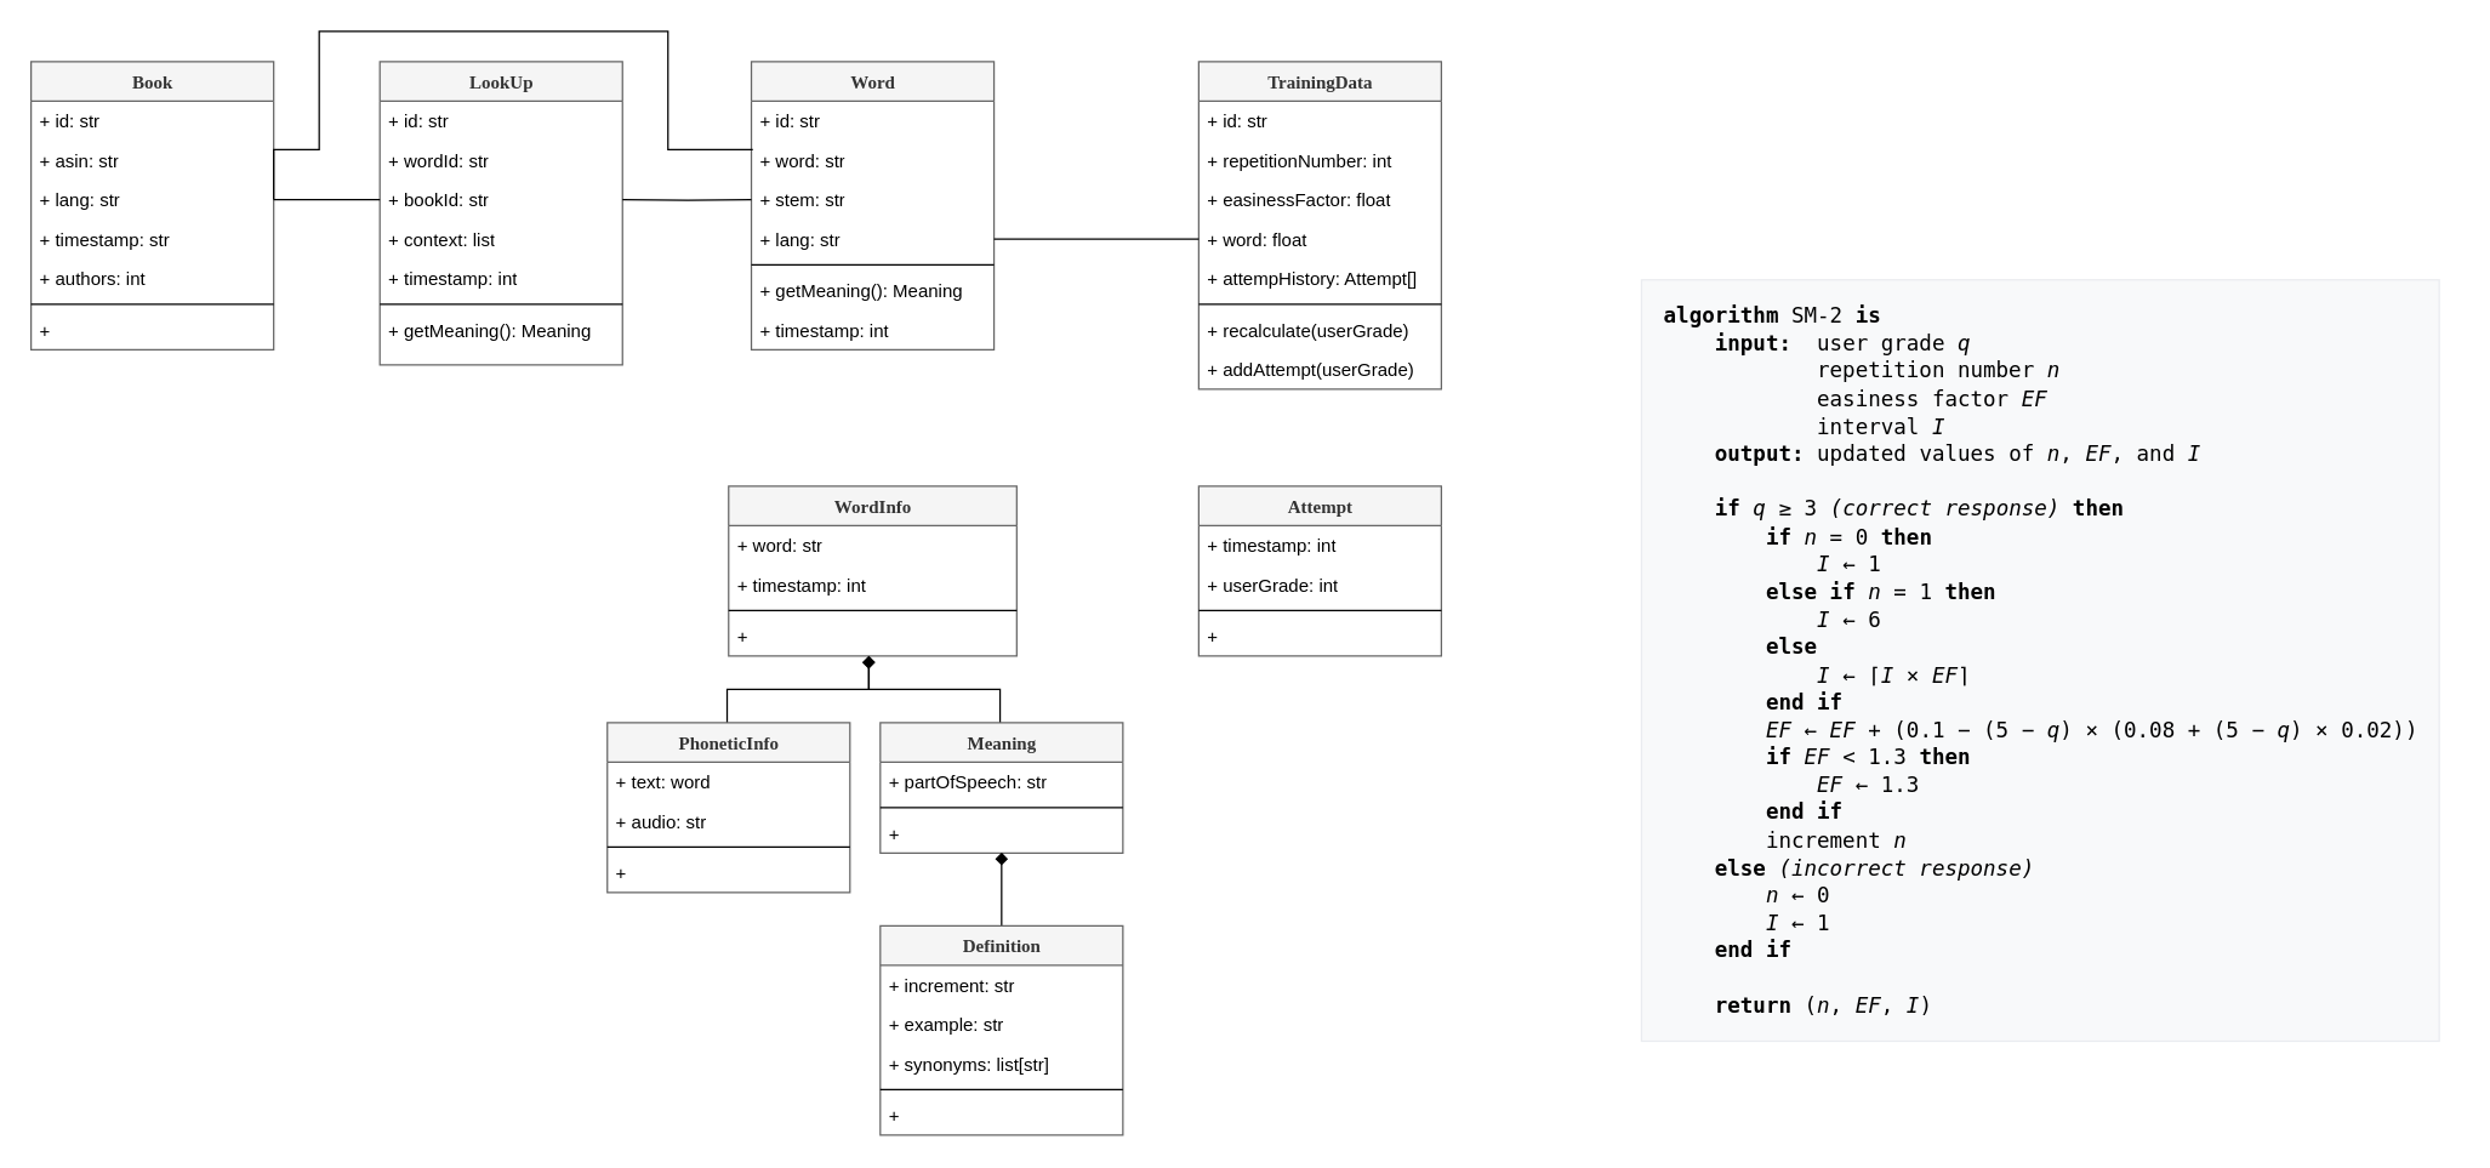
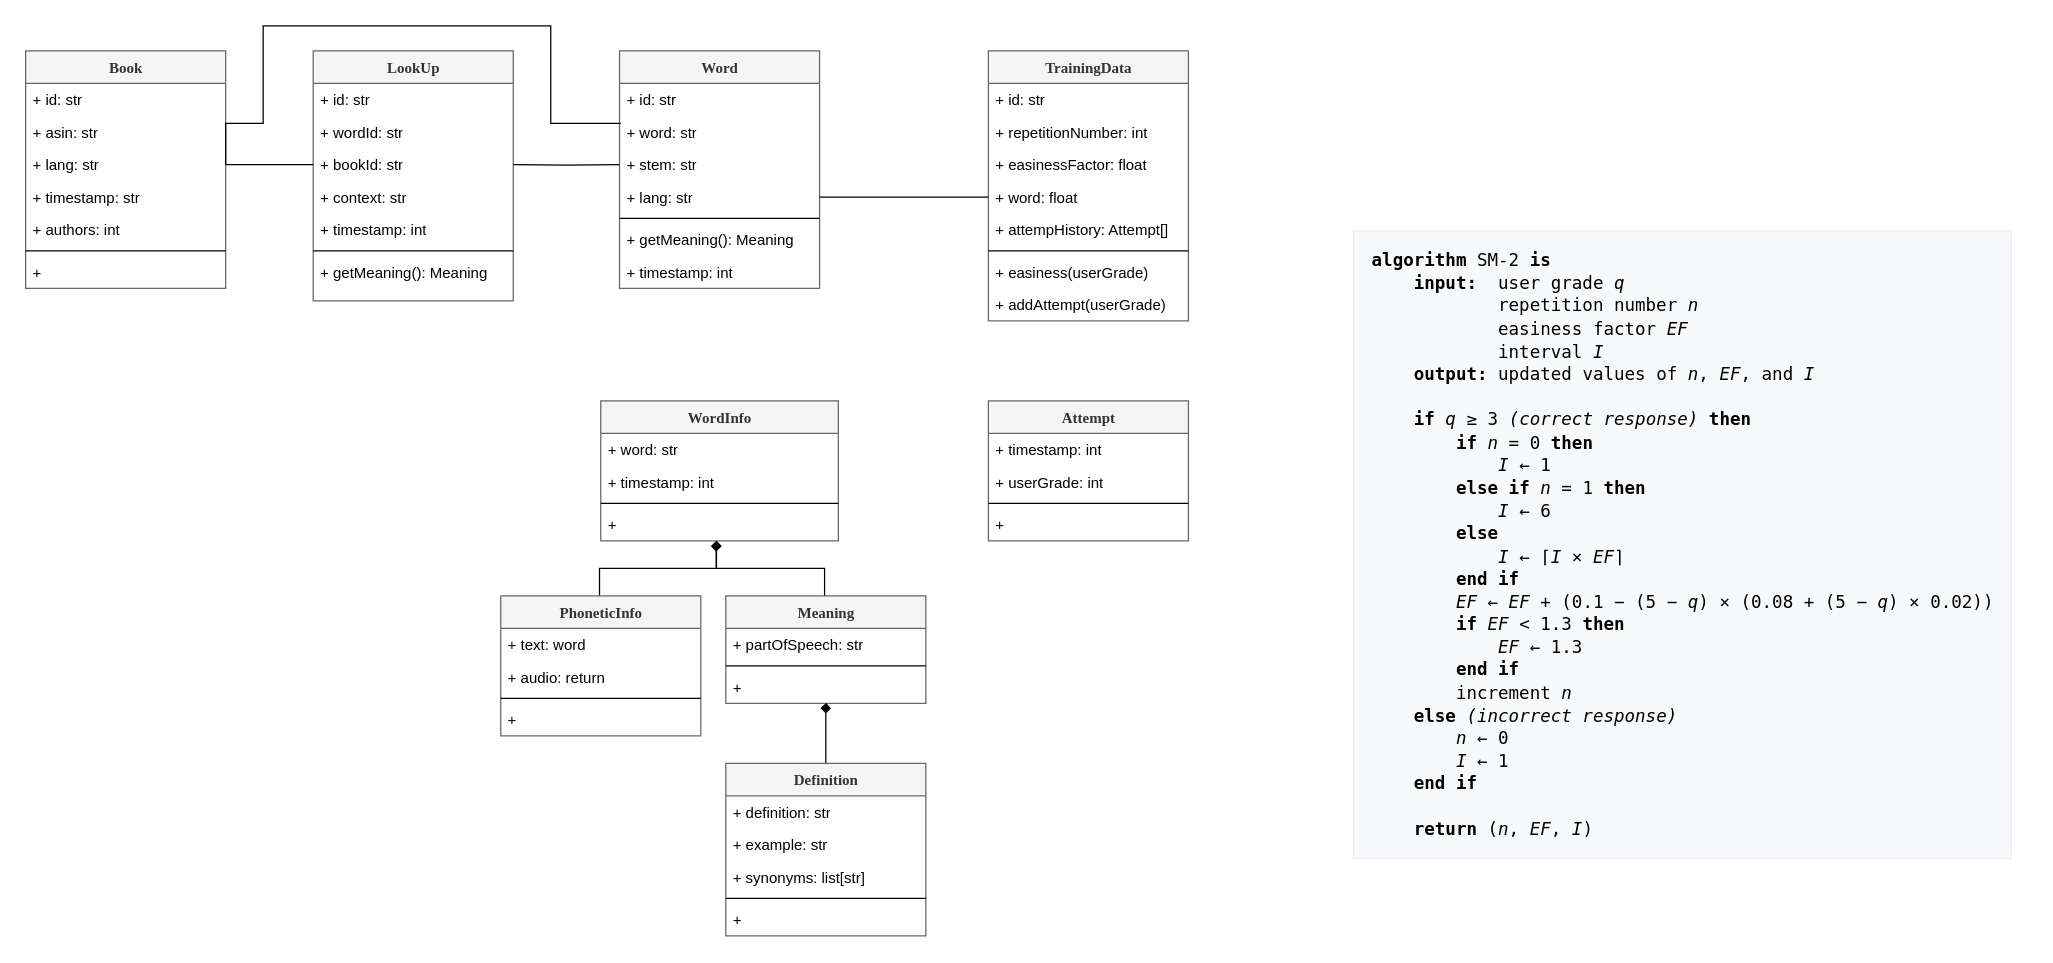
- <mxCell id="60" value="+ context: list" style="text;html=1;strokeColor=none;fillColor=none;align=left;verticalAlign=top;spacingLeft=4;spacingRight=4;whiteSpace=wrap;overflow=hidden;rotatable=0;points=[[0,0.5],[1,0.5]];portConstraint=eastwest;" vertex="1" parent="56"><mxGeometry y="104" width="160" height="26" as="geometry" /></mxCell>
+ <mxCell id="60" value="+ context: str" style="text;html=1;strokeColor=none;fillColor=none;align=left;verticalAlign=top;spacingLeft=4;spacingRight=4;whiteSpace=wrap;overflow=hidden;rotatable=0;points=[[0,0.5],[1,0.5]];portConstraint=eastwest;" vertex="1" parent="56"><mxGeometry y="104" width="160" height="26" as="geometry" /></mxCell>
- <mxCell id="40" value="+ recalculate(userGrade)" style="text;html=1;strokeColor=none;fillColor=none;align=left;verticalAlign=top;spacingLeft=4;spacingRight=4;whiteSpace=wrap;overflow=hidden;rotatable=0;points=[[0,0.5],[1,0.5]];portConstraint=eastwest;" parent="33" vertex="1"><mxGeometry y="164" width="160" height="26" as="geometry" /></mxCell>
+ <mxCell id="40" value="+ easiness(userGrade)" style="text;html=1;strokeColor=none;fillColor=none;align=left;verticalAlign=top;spacingLeft=4;spacingRight=4;whiteSpace=wrap;overflow=hidden;rotatable=0;points=[[0,0.5],[1,0.5]];portConstraint=eastwest;" parent="33" vertex="1"><mxGeometry y="164" width="160" height="26" as="geometry" /></mxCell>
- <mxCell id="18" value="+ audio: str" style="text;html=1;strokeColor=none;fillColor=none;align=left;verticalAlign=top;spacingLeft=4;spacingRight=4;whiteSpace=wrap;overflow=hidden;rotatable=0;points=[[0,0.5],[1,0.5]];portConstraint=eastwest;" parent="16" vertex="1"><mxGeometry y="52" width="160" height="26" as="geometry" /></mxCell>
+ <mxCell id="18" value="+ audio: return" style="text;html=1;strokeColor=none;fillColor=none;align=left;verticalAlign=top;spacingLeft=4;spacingRight=4;whiteSpace=wrap;overflow=hidden;rotatable=0;points=[[0,0.5],[1,0.5]];portConstraint=eastwest;" parent="16" vertex="1"><mxGeometry y="52" width="160" height="26" as="geometry" /></mxCell>
- <mxCell id="28" value="+ increment: str&lt;br&gt;" style="text;html=1;strokeColor=none;fillColor=none;align=left;verticalAlign=top;spacingLeft=4;spacingRight=4;whiteSpace=wrap;overflow=hidden;rotatable=0;points=[[0,0.5],[1,0.5]];portConstraint=eastwest;" parent="27" vertex="1"><mxGeometry y="26" width="160" height="26" as="geometry" /></mxCell>
+ <mxCell id="28" value="+ definition: str&lt;br&gt;" style="text;html=1;strokeColor=none;fillColor=none;align=left;verticalAlign=top;spacingLeft=4;spacingRight=4;whiteSpace=wrap;overflow=hidden;rotatable=0;points=[[0,0.5],[1,0.5]];portConstraint=eastwest;" parent="27" vertex="1"><mxGeometry y="26" width="160" height="26" as="geometry" /></mxCell>
